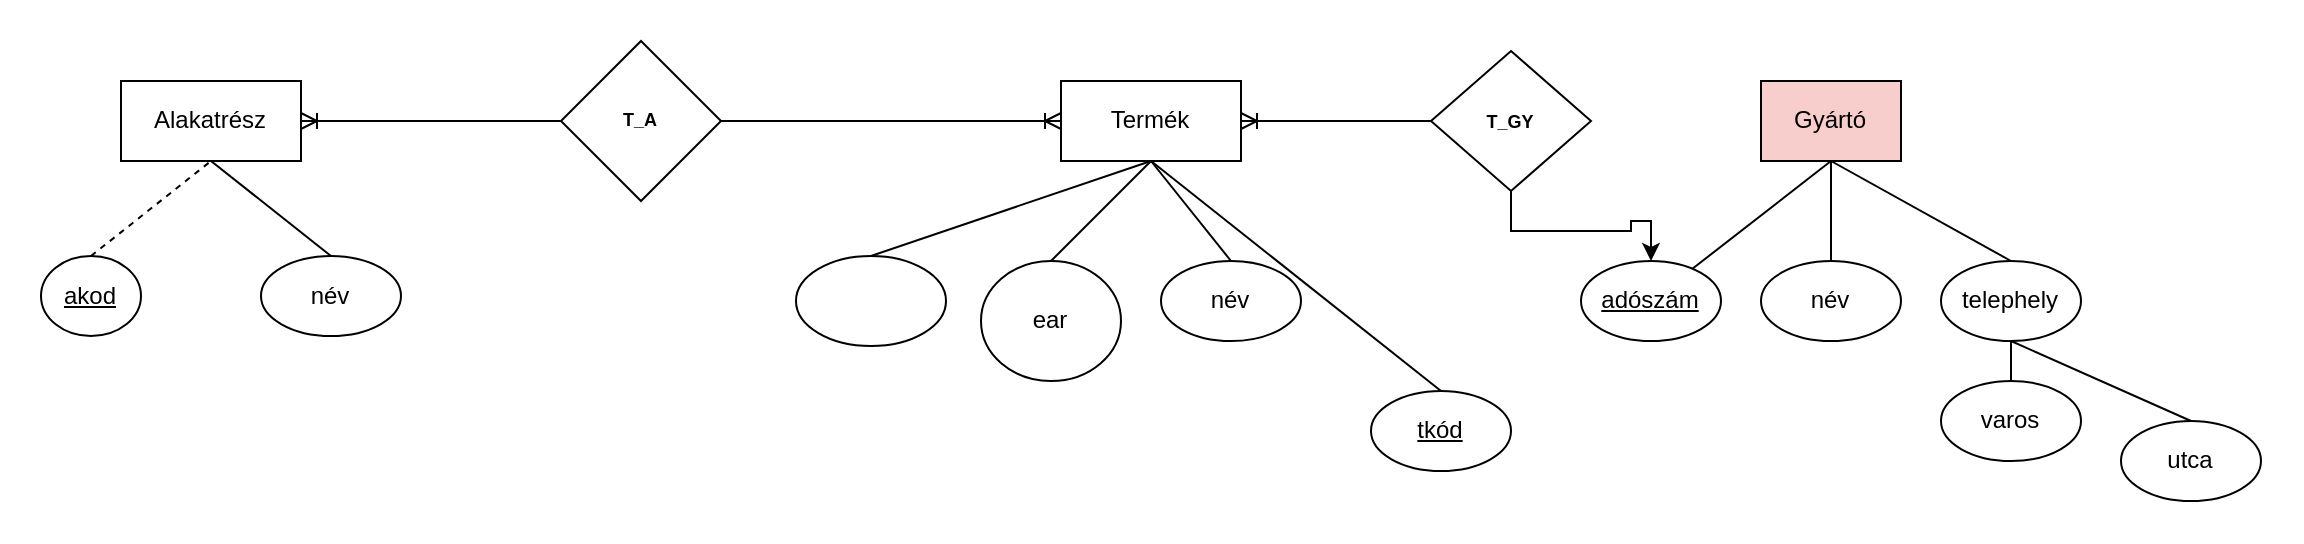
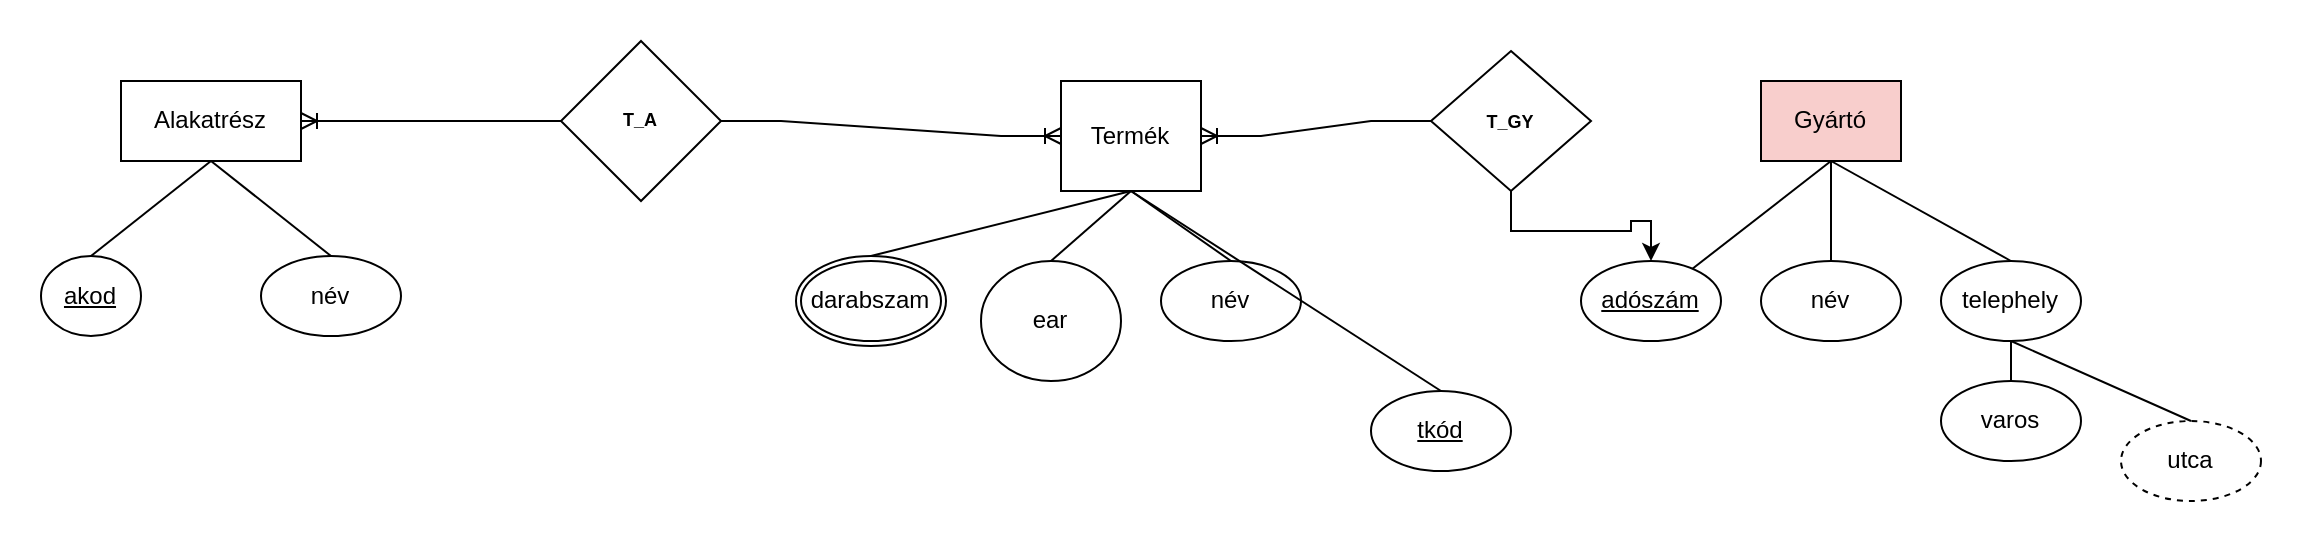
- <mxCell id="2" value="Termék" style="rounded=0;whiteSpace=wrap;html=1;" vertex="1" parent="1"><mxGeometry x="530" y="40" width="90" height="40" as="geometry" /></mxCell>
+ <mxCell id="2" value="Termék" style="rounded=0;whiteSpace=wrap;html=1;" vertex="1" parent="1"><mxGeometry x="530" y="40" width="70" height="55" as="geometry" /></mxCell>
- <mxCell id="32" value="" style="endArrow=none;html=1;rounded=0;fontSize=9;entryX=0.5;entryY=1;entryDx=0;entryDy=0;exitX=0.5;exitY=0;exitDx=0;exitDy=0;dashed=1;" edge="1" parent="1" source="31" target="27"><mxGeometry width="50" height="50" relative="1" as="geometry"><mxPoint x="160" y="175" as="sourcePoint" /><mxPoint x="210" y="125" as="targetPoint" /></mxGeometry></mxCell>
+ <mxCell id="32" value="" style="endArrow=none;html=1;rounded=0;fontSize=9;entryX=0.5;entryY=1;entryDx=0;entryDy=0;exitX=0.5;exitY=0;exitDx=0;exitDy=0;" edge="1" parent="1" source="31" target="27"><mxGeometry width="50" height="50" relative="1" as="geometry"><mxPoint x="160" y="175" as="sourcePoint" /><mxPoint x="210" y="125" as="targetPoint" /></mxGeometry></mxCell>
+ <mxCell id="23" value="darabszam" style="ellipse;whiteSpace=wrap;html=1;" vertex="1" parent="1"><mxGeometry x="400" y="130" width="70" height="40" as="geometry" /></mxCell>
- <mxCell id="20" value="utca" style="ellipse;whiteSpace=wrap;html=1;" vertex="1" parent="1"><mxGeometry x="1060" y="210" width="70" height="40" as="geometry" /></mxCell>
+ <mxCell id="20" value="utca" style="ellipse;whiteSpace=wrap;html=1;dashed=1;" vertex="1" parent="1"><mxGeometry x="1060" y="210" width="70" height="40" as="geometry" /></mxCell>
